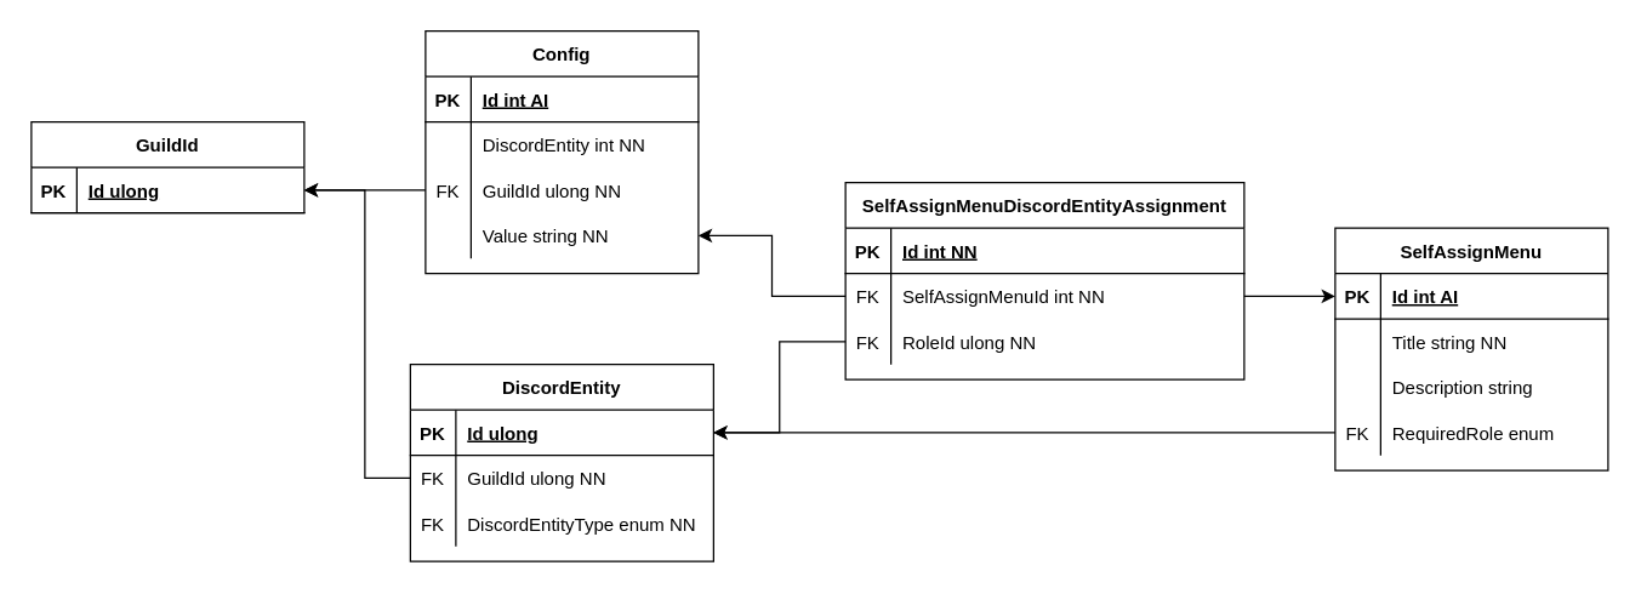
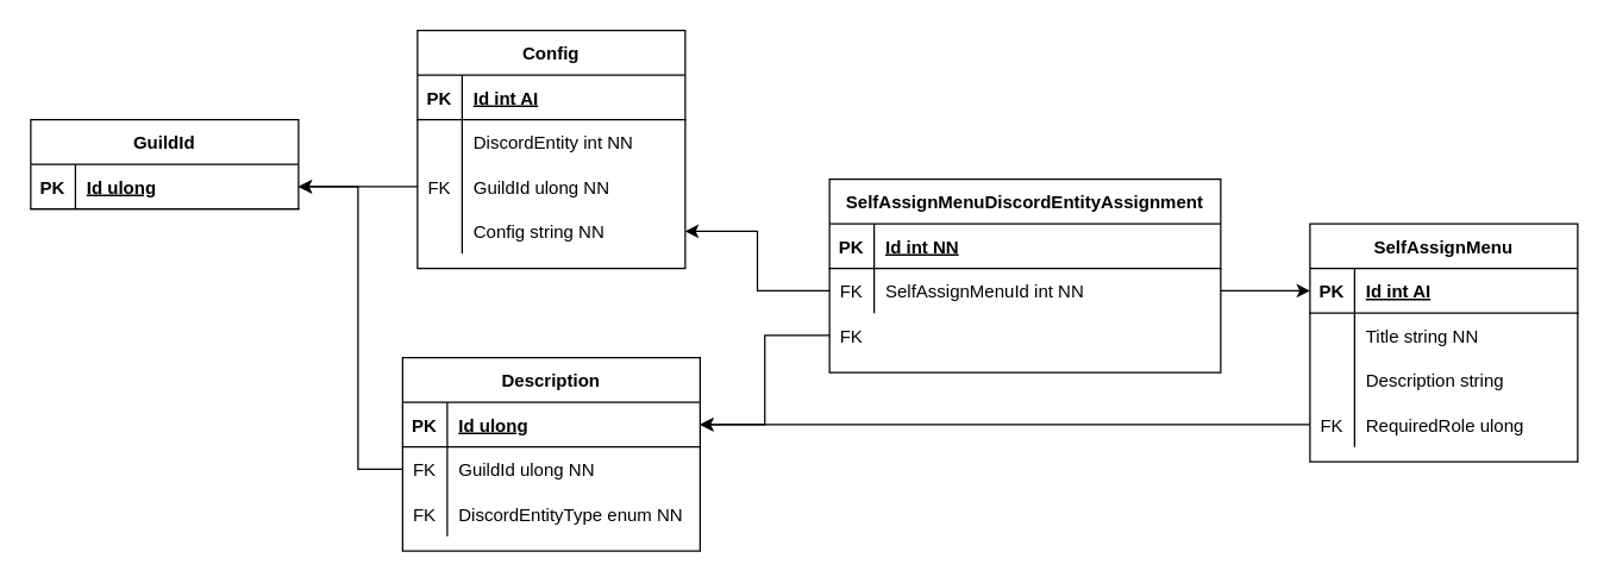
- <mxCell id="18" value="Value string NN" style="shape=partialRectangle;connectable=0;fillColor=none;top=0;left=0;bottom=0;right=0;align=left;spacingLeft=6;overflow=hidden;" parent="16" vertex="1"><mxGeometry x="30" width="150" height="30" as="geometry"><mxRectangle width="150" height="30" as="alternateBounds" /></mxGeometry></mxCell>
+ <mxCell id="18" value="Config string NN" style="shape=partialRectangle;connectable=0;fillColor=none;top=0;left=0;bottom=0;right=0;align=left;spacingLeft=6;overflow=hidden;" parent="16" vertex="1"><mxGeometry x="30" width="150" height="30" as="geometry"><mxRectangle width="150" height="30" as="alternateBounds" /></mxGeometry></mxCell>
- <mxCell id="54" value="RoleId ulong NN" style="shape=partialRectangle;connectable=0;fillColor=none;top=0;left=0;bottom=0;right=0;align=left;spacingLeft=6;overflow=hidden;" parent="52" vertex="1"><mxGeometry x="30" width="233" height="30" as="geometry"><mxRectangle width="233" height="30" as="alternateBounds" /></mxGeometry></mxCell>
- <mxCell id="20" value="DiscordEntity" style="shape=table;startSize=30;container=1;collapsible=1;childLayout=tableLayout;fixedRows=1;rowLines=0;fontStyle=1;align=center;resizeLast=1;" parent="1" vertex="1"><mxGeometry x="270" y="240" width="200" height="130" as="geometry" /></mxCell>
+ <mxCell id="20" value="Description" style="shape=table;startSize=30;container=1;collapsible=1;childLayout=tableLayout;fixedRows=1;rowLines=0;fontStyle=1;align=center;resizeLast=1;" parent="1" vertex="1"><mxGeometry x="270" y="240" width="200" height="130" as="geometry" /></mxCell>
- <mxCell id="43" value="RequiredRole enum" style="shape=partialRectangle;connectable=0;fillColor=none;top=0;left=0;bottom=0;right=0;align=left;spacingLeft=6;overflow=hidden;" parent="41" vertex="1"><mxGeometry x="30" width="150" height="30" as="geometry"><mxRectangle width="150" height="30" as="alternateBounds" /></mxGeometry></mxCell>
+ <mxCell id="43" value="RequiredRole ulong" style="shape=partialRectangle;connectable=0;fillColor=none;top=0;left=0;bottom=0;right=0;align=left;spacingLeft=6;overflow=hidden;" parent="41" vertex="1"><mxGeometry x="30" width="150" height="30" as="geometry"><mxRectangle width="150" height="30" as="alternateBounds" /></mxGeometry></mxCell>
